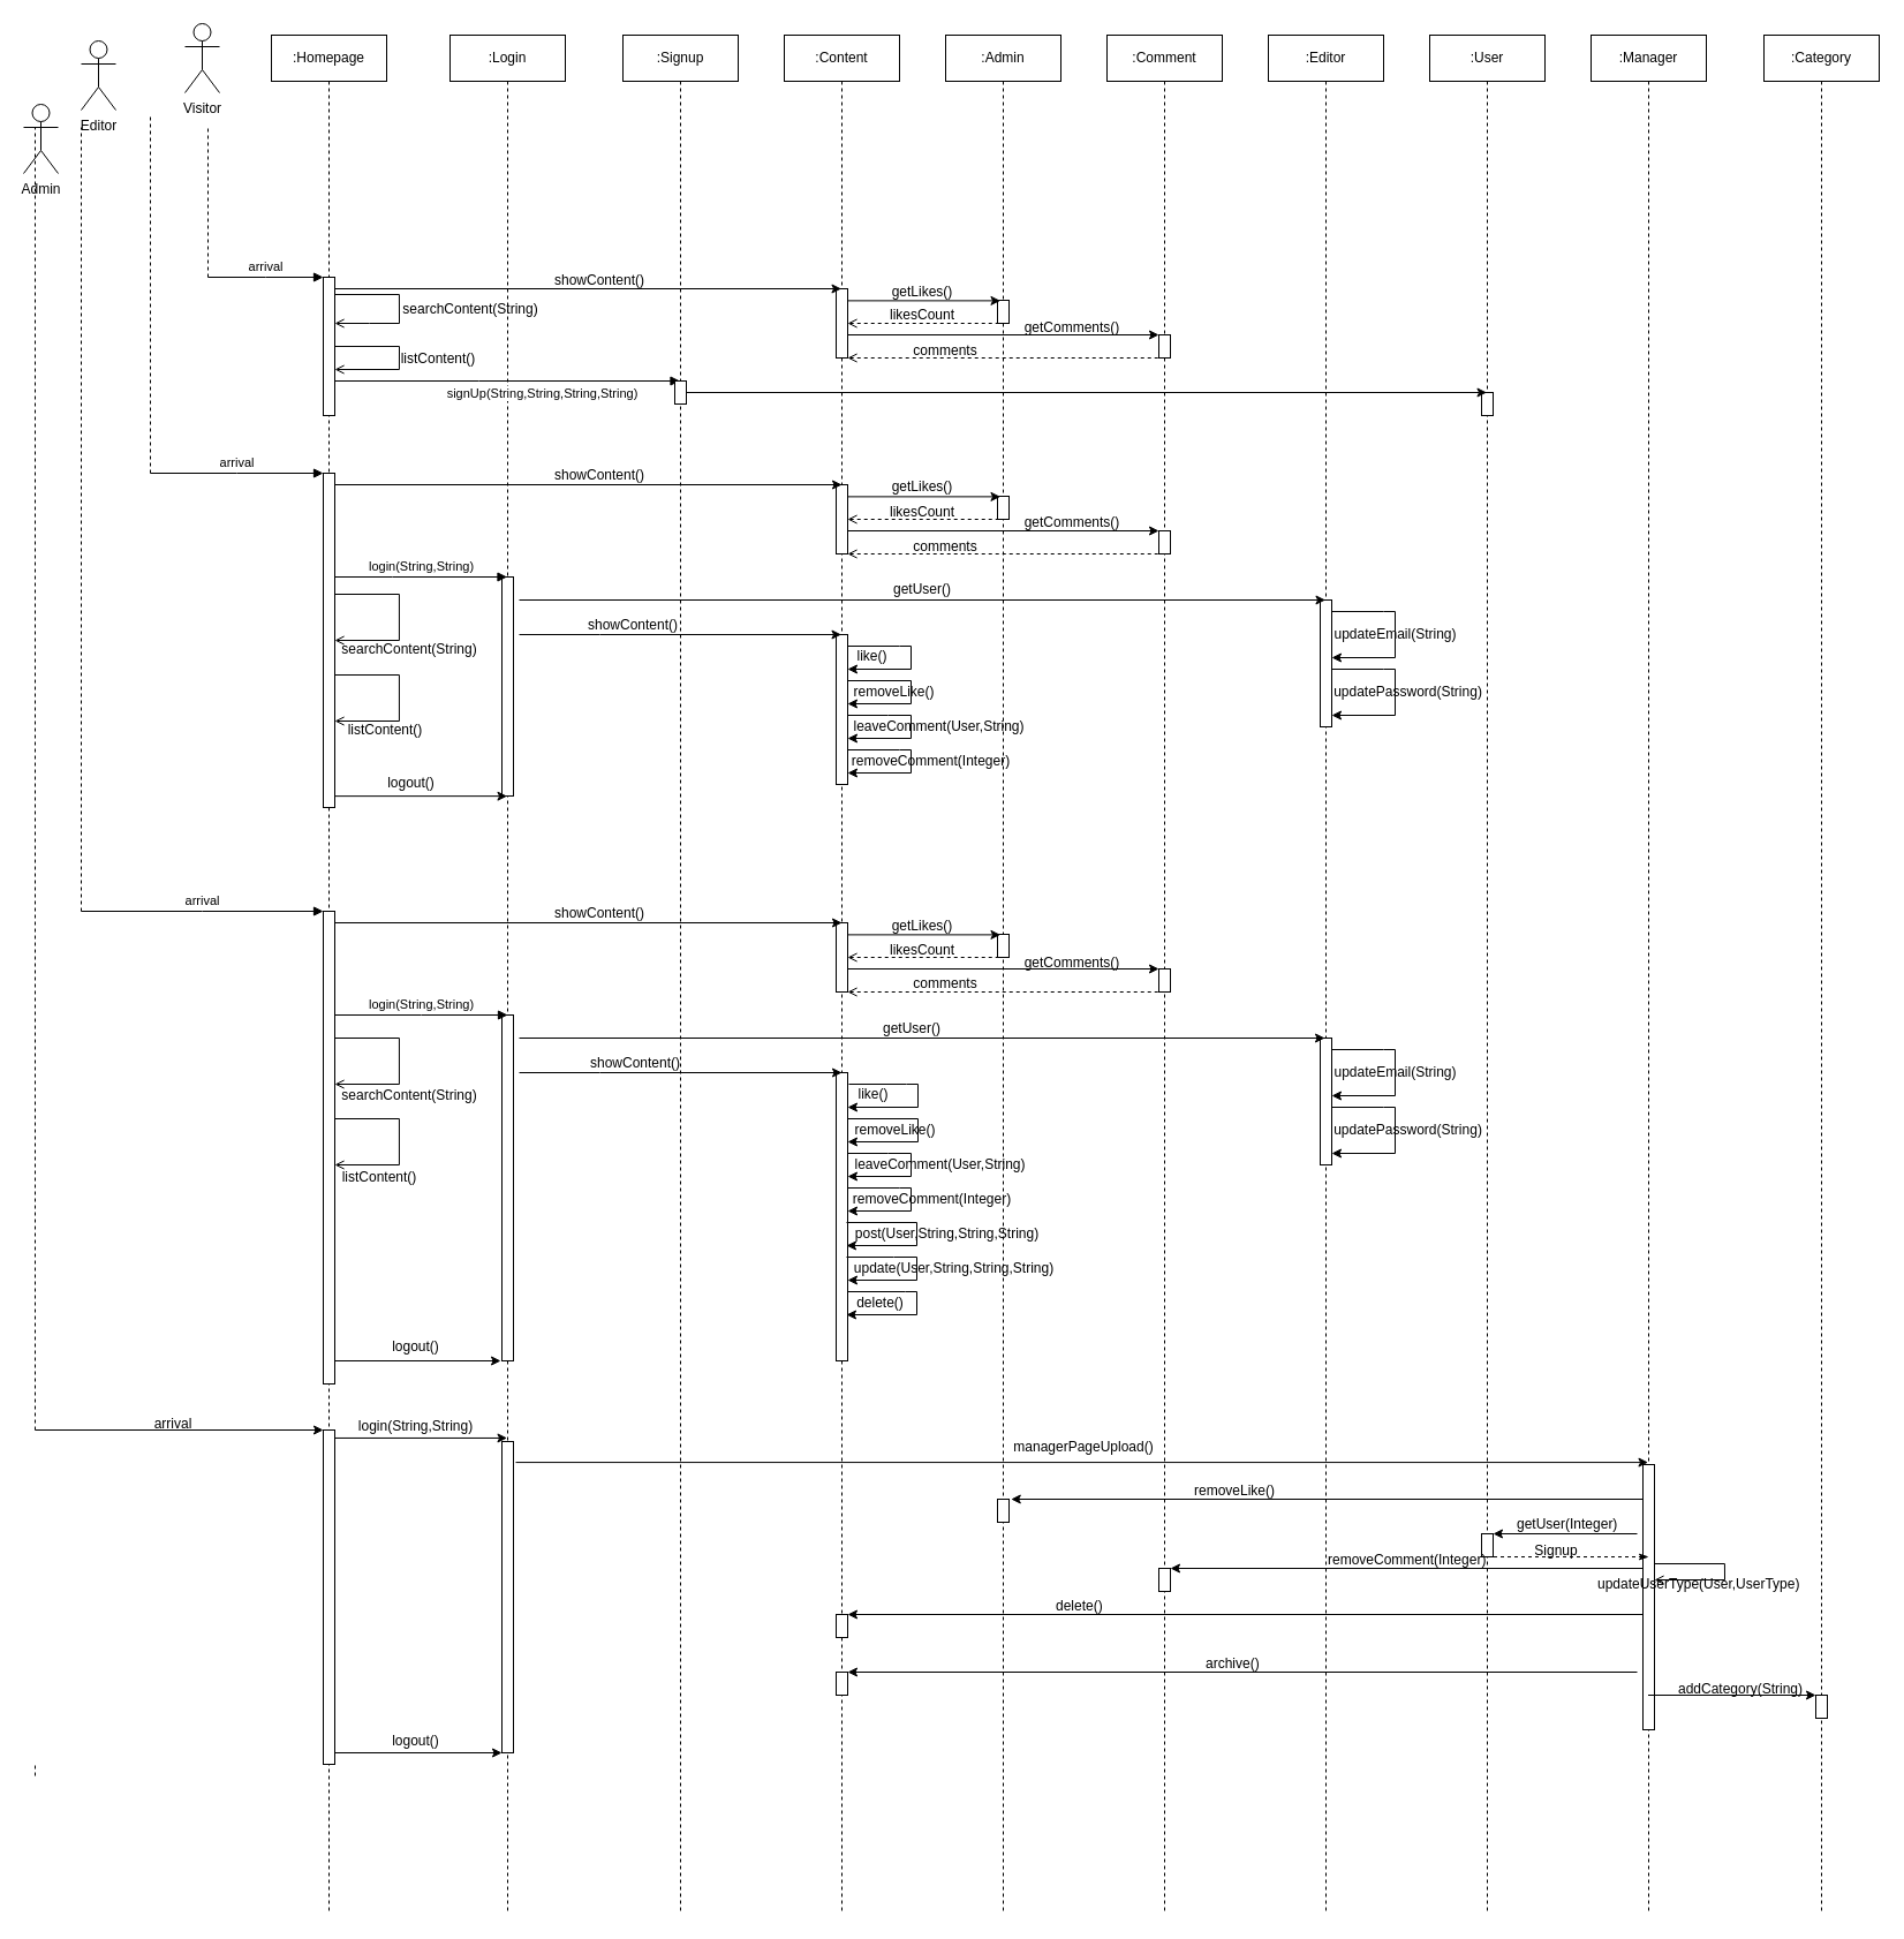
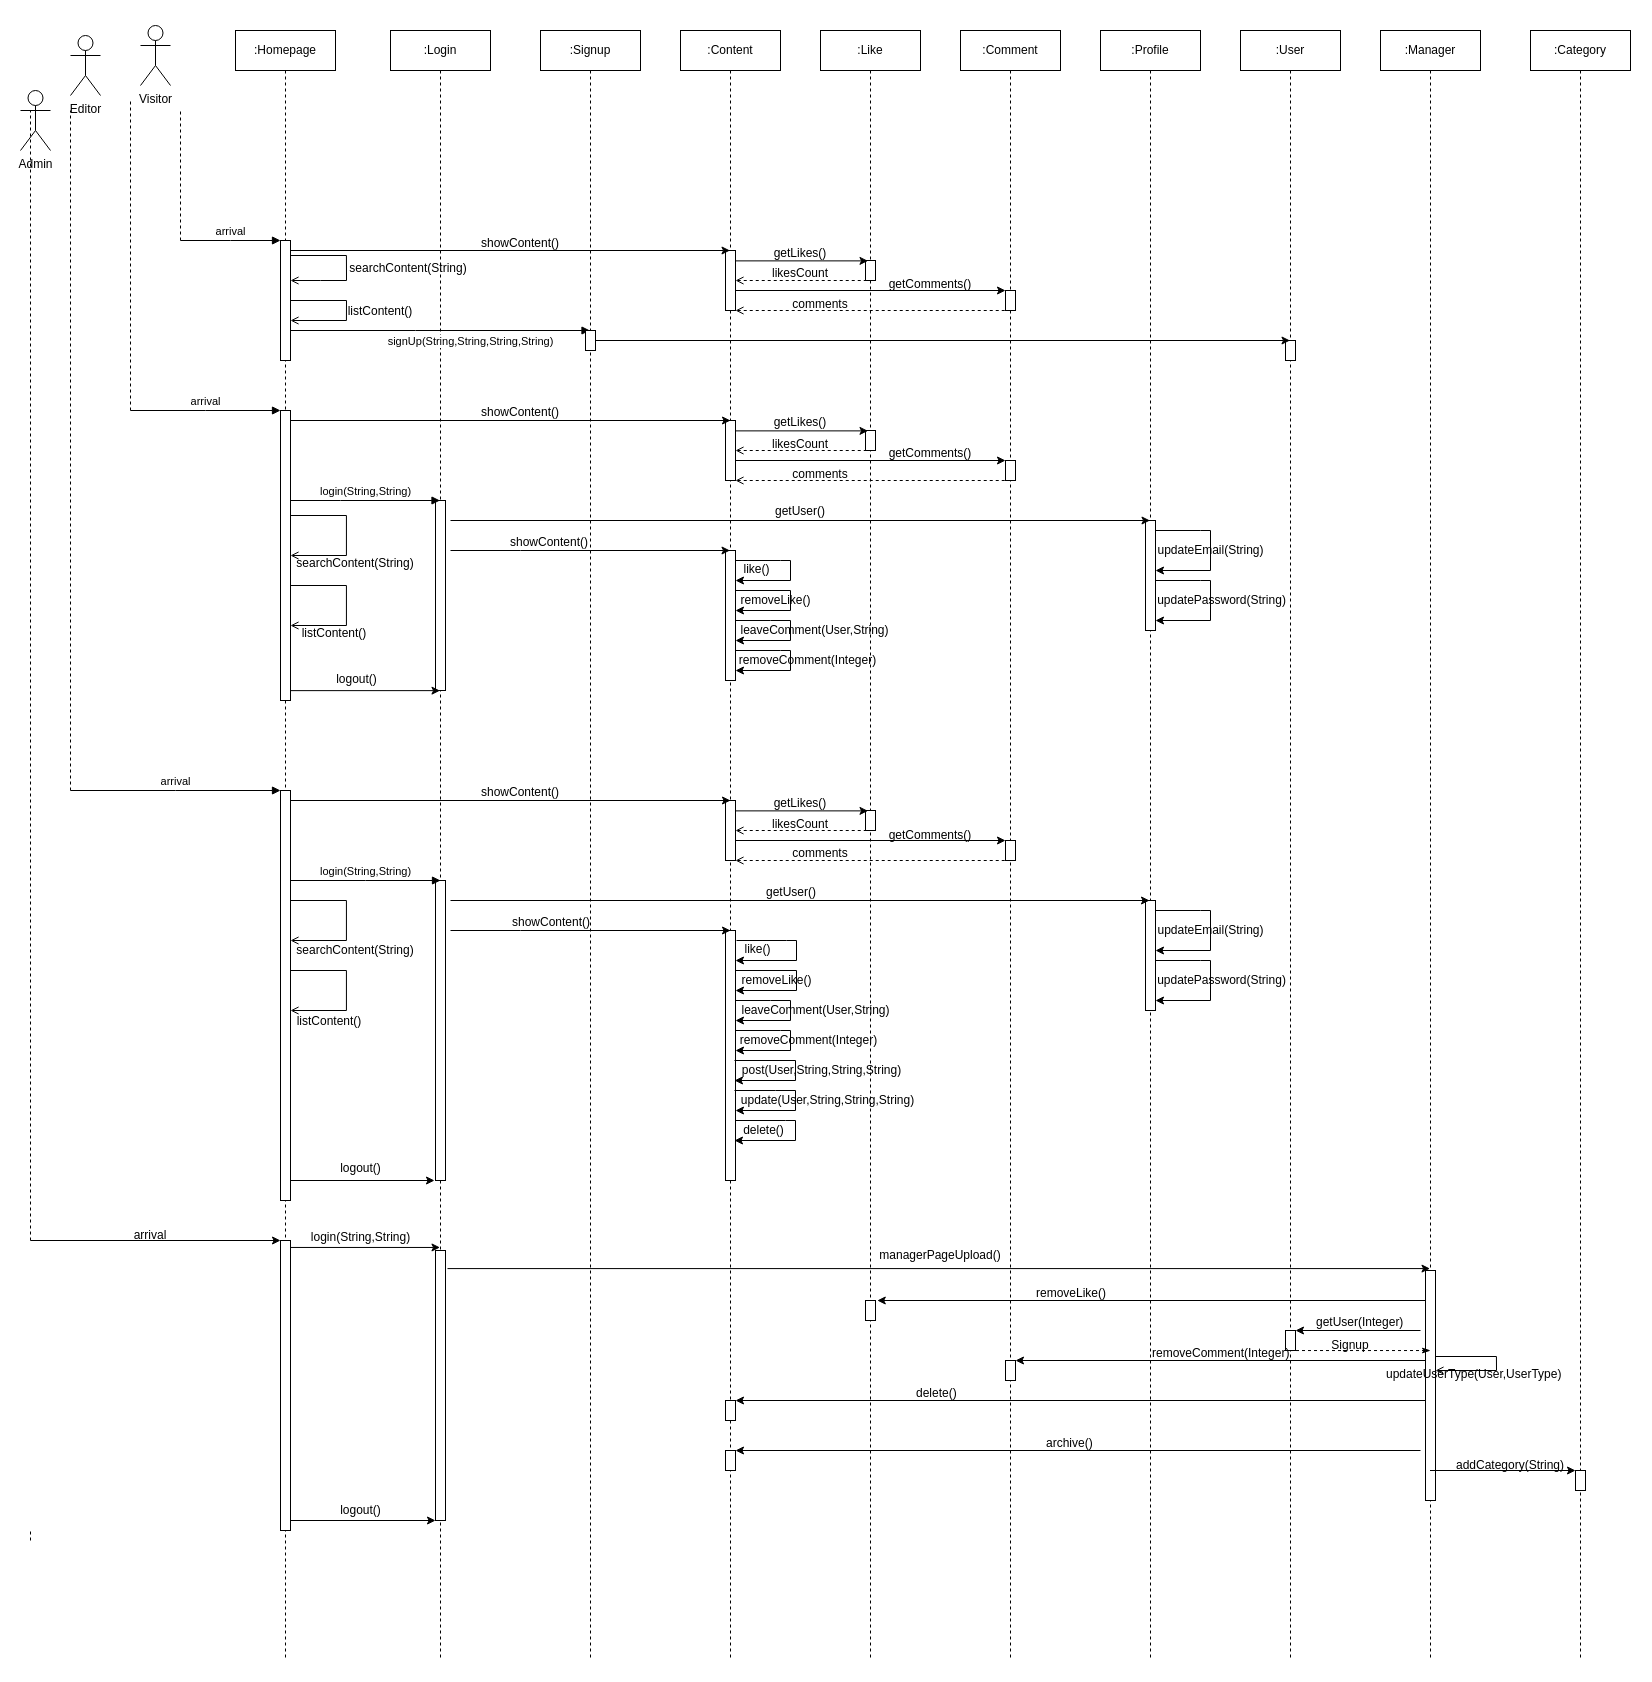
- <mxCell id="19" value="Visitor" style="shape=umlActor;verticalLabelPosition=bottom;verticalAlign=top;html=1;outlineConnect=0;" parent="1" vertex="1"><mxGeometry x="160" y="20" width="30" height="60" as="geometry" /></mxCell>
+ <mxCell id="19" value="Visitor" style="shape=umlActor;verticalLabelPosition=bottom;verticalAlign=top;html=1;outlineConnect=0;" parent="1" vertex="1"><mxGeometry x="140" y="25" width="30" height="60" as="geometry" /></mxCell>
- <mxCell id="16" value=":Admin" style="shape=umlLifeline;perimeter=lifelinePerimeter;whiteSpace=wrap;html=1;container=0;dropTarget=0;collapsible=0;recursiveResize=0;outlineConnect=0;portConstraint=eastwest;newEdgeStyle={&quot;edgeStyle&quot;:&quot;elbowEdgeStyle&quot;,&quot;elbow&quot;:&quot;vertical&quot;,&quot;curved&quot;:0,&quot;rounded&quot;:0};" parent="1" vertex="1"><mxGeometry x="820" y="30" width="100" height="1630" as="geometry" /></mxCell>
+ <mxCell id="16" value=":Like" style="shape=umlLifeline;perimeter=lifelinePerimeter;whiteSpace=wrap;html=1;container=0;dropTarget=0;collapsible=0;recursiveResize=0;outlineConnect=0;portConstraint=eastwest;newEdgeStyle={&quot;edgeStyle&quot;:&quot;elbowEdgeStyle&quot;,&quot;elbow&quot;:&quot;vertical&quot;,&quot;curved&quot;:0,&quot;rounded&quot;:0};" parent="1" vertex="1"><mxGeometry x="820" y="30" width="100" height="1630" as="geometry" /></mxCell>
- <mxCell id="26" value=":Editor" style="shape=umlLifeline;perimeter=lifelinePerimeter;whiteSpace=wrap;html=1;container=0;dropTarget=0;collapsible=0;recursiveResize=0;outlineConnect=0;portConstraint=eastwest;newEdgeStyle={&quot;edgeStyle&quot;:&quot;elbowEdgeStyle&quot;,&quot;elbow&quot;:&quot;vertical&quot;,&quot;curved&quot;:0,&quot;rounded&quot;:0};" parent="1" vertex="1"><mxGeometry x="1100" y="30" width="100" height="1630" as="geometry" /></mxCell>
+ <mxCell id="26" value=":Profile" style="shape=umlLifeline;perimeter=lifelinePerimeter;whiteSpace=wrap;html=1;container=0;dropTarget=0;collapsible=0;recursiveResize=0;outlineConnect=0;portConstraint=eastwest;newEdgeStyle={&quot;edgeStyle&quot;:&quot;elbowEdgeStyle&quot;,&quot;elbow&quot;:&quot;vertical&quot;,&quot;curved&quot;:0,&quot;rounded&quot;:0};" parent="1" vertex="1"><mxGeometry x="1100" y="30" width="100" height="1630" as="geometry" /></mxCell>
